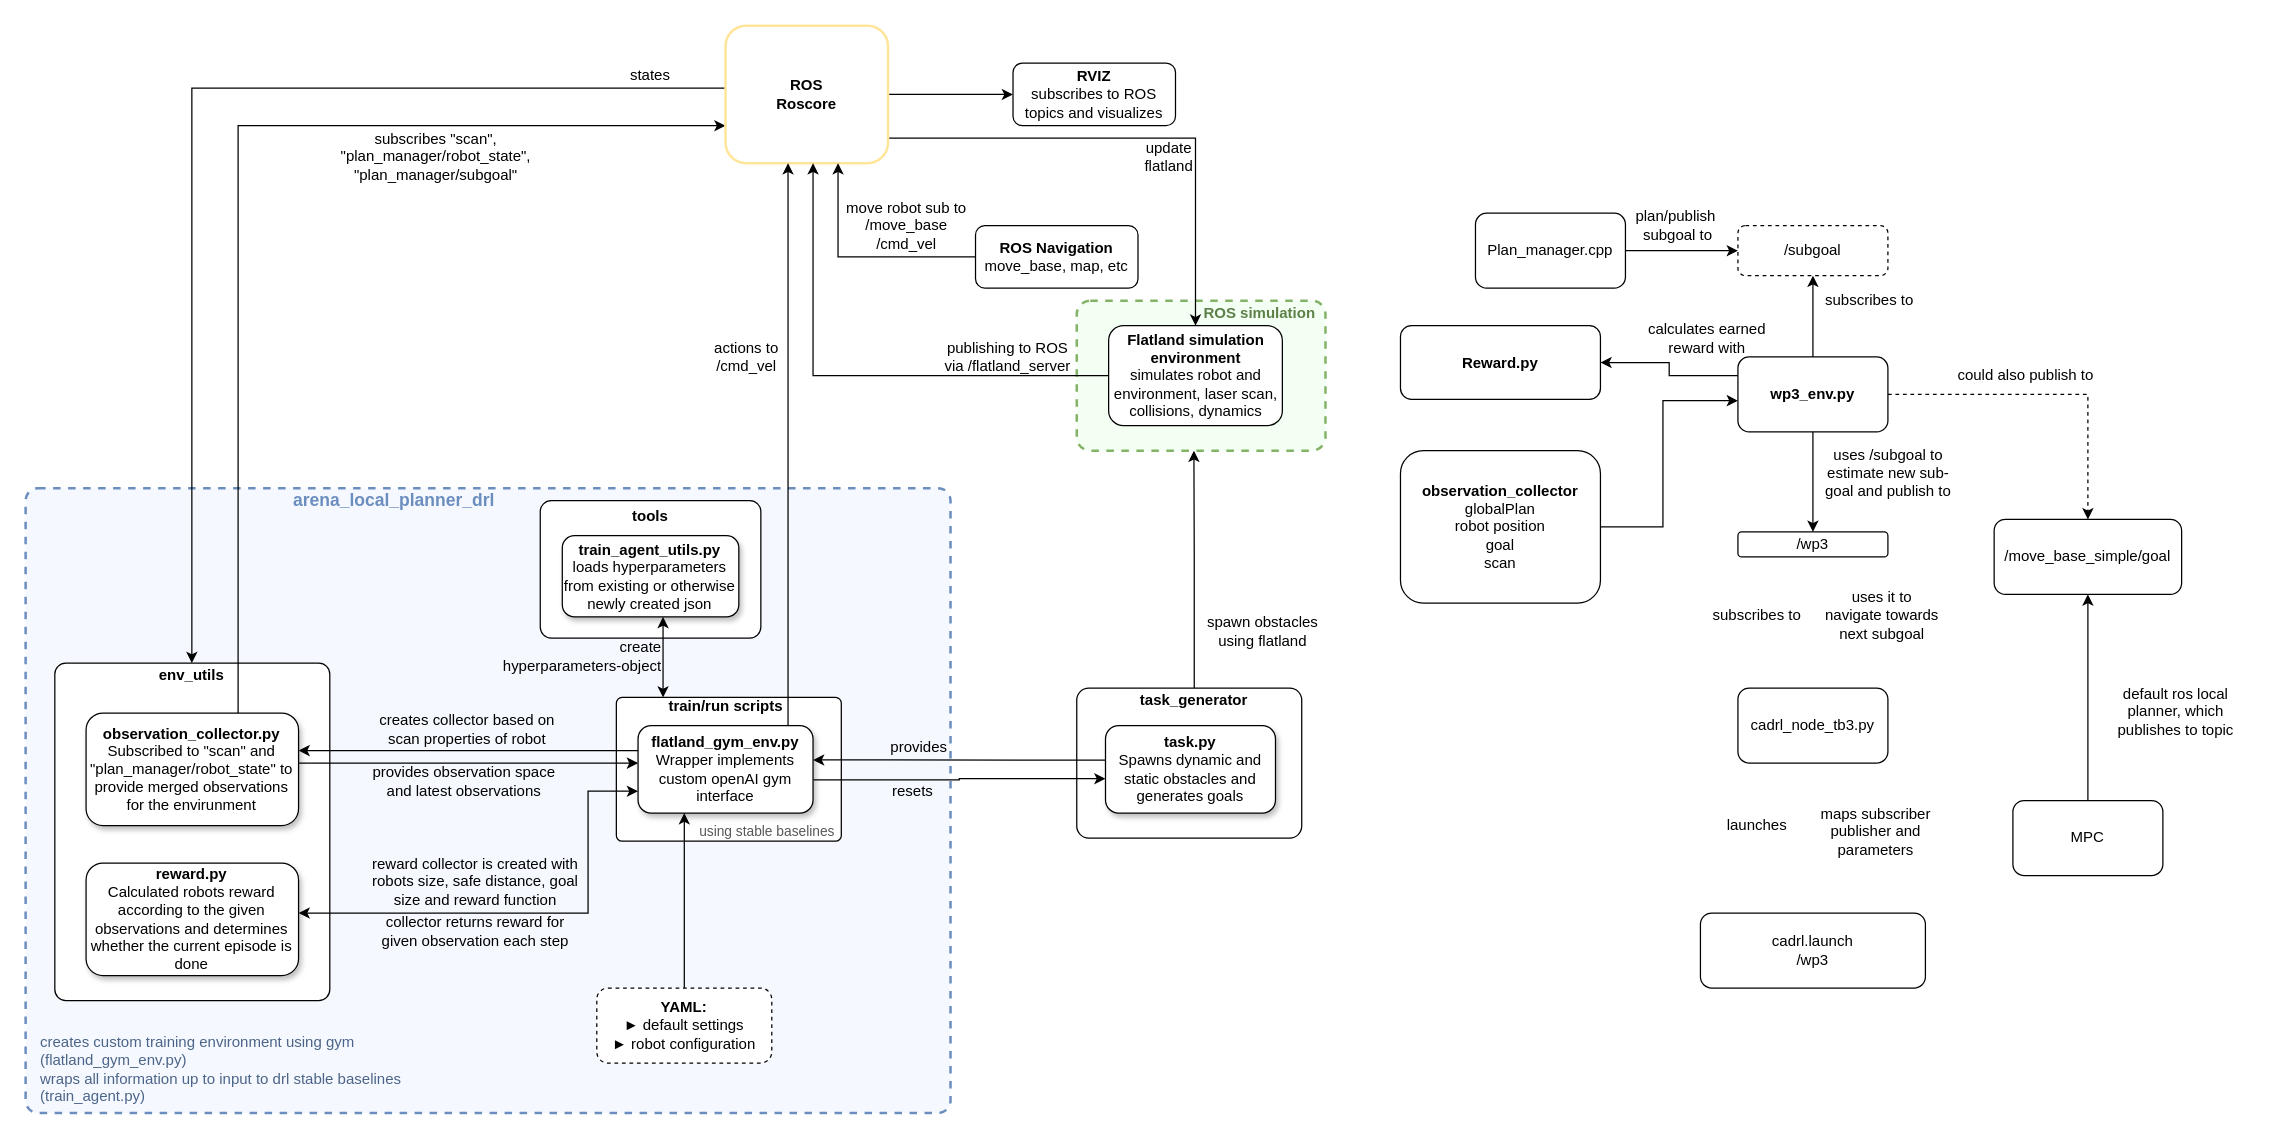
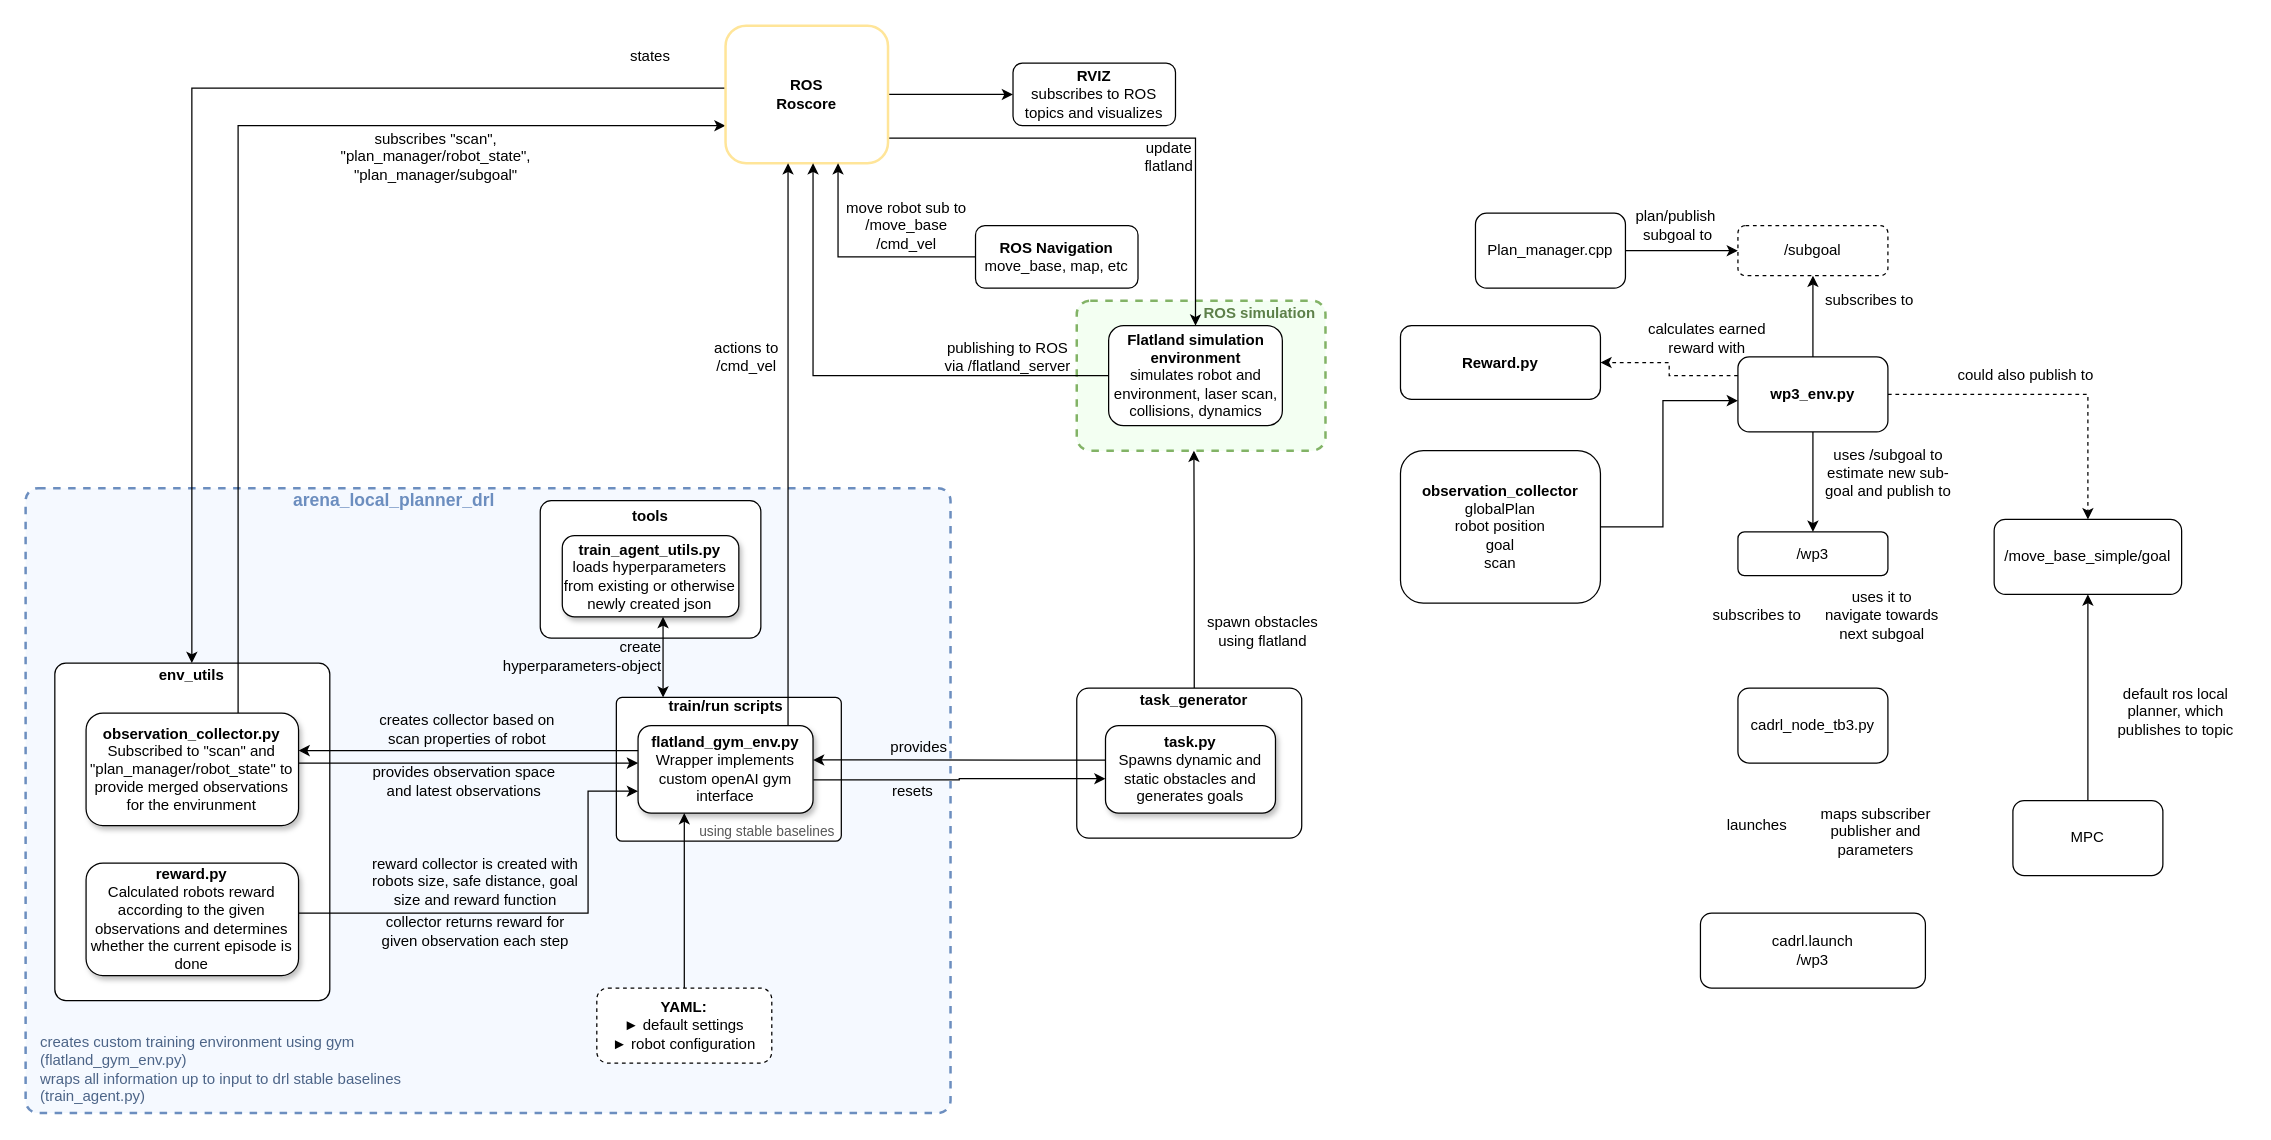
- <mxCell id="67" value="states" style="text;html=1;strokeColor=none;fillColor=none;align=center;verticalAlign=middle;whiteSpace=wrap;rounded=0;" parent="1" vertex="1"><mxGeometry x="500" y="50" width="40" height="20" as="geometry" /></mxCell>
+ <mxCell id="67" value="states" style="text;html=1;strokeColor=none;fillColor=none;align=center;verticalAlign=middle;whiteSpace=wrap;rounded=0;" parent="1" vertex="1"><mxGeometry x="500" y="35" width="40" height="20" as="geometry" /></mxCell>
- <mxCell id="9" style="edgeStyle=orthogonalEdgeStyle;rounded=0;orthogonalLoop=1;jettySize=auto;html=1;entryX=1;entryY=0.5;entryDx=0;entryDy=0;" parent="1" source="10" target="19" edge="1"><mxGeometry relative="1" as="geometry"><Array as="points"><mxPoint x="1335" y="300" /><mxPoint x="1335" y="290" /></Array></mxGeometry></mxCell>
+ <mxCell id="9" style="edgeStyle=orthogonalEdgeStyle;rounded=0;orthogonalLoop=1;jettySize=auto;html=1;entryX=1;entryY=0.5;entryDx=0;entryDy=0;dashed=1;" parent="1" source="10" target="19" edge="1"><mxGeometry relative="1" as="geometry"><Array as="points"><mxPoint x="1335" y="300" /><mxPoint x="1335" y="290" /></Array></mxGeometry></mxCell>
- <mxCell id="11" value="/wp3" style="rounded=1;whiteSpace=wrap;html=1;" parent="1" vertex="1"><mxGeometry x="1390" y="425" width="120" height="20" as="geometry" /></mxCell>
+ <mxCell id="11" value="/wp3" style="rounded=1;whiteSpace=wrap;html=1;" parent="1" vertex="1"><mxGeometry x="1390" y="425" width="120" height="35" as="geometry" /></mxCell>
- <mxCell id="27" style="edgeStyle=orthogonalEdgeStyle;rounded=0;orthogonalLoop=1;jettySize=auto;html=1;exitX=0;exitY=0.75;exitDx=0;exitDy=0;startArrow=classic;startFill=1;fontColor=#FF0000;" parent="1" source="28" target="31" edge="1"><mxGeometry relative="1" as="geometry"><Array as="points"><mxPoint x="470" y="633" /><mxPoint x="470" y="730" /></Array></mxGeometry></mxCell>
+ <mxCell id="27" style="edgeStyle=orthogonalEdgeStyle;rounded=0;orthogonalLoop=1;jettySize=auto;html=1;exitX=0;exitY=0.75;exitDx=0;exitDy=0;startArrow=classic;startFill=1;fontColor=#FF0000;endArrow=none;" parent="1" source="28" target="31" edge="1"><mxGeometry relative="1" as="geometry"><Array as="points"><mxPoint x="470" y="633" /><mxPoint x="470" y="730" /></Array></mxGeometry></mxCell>
